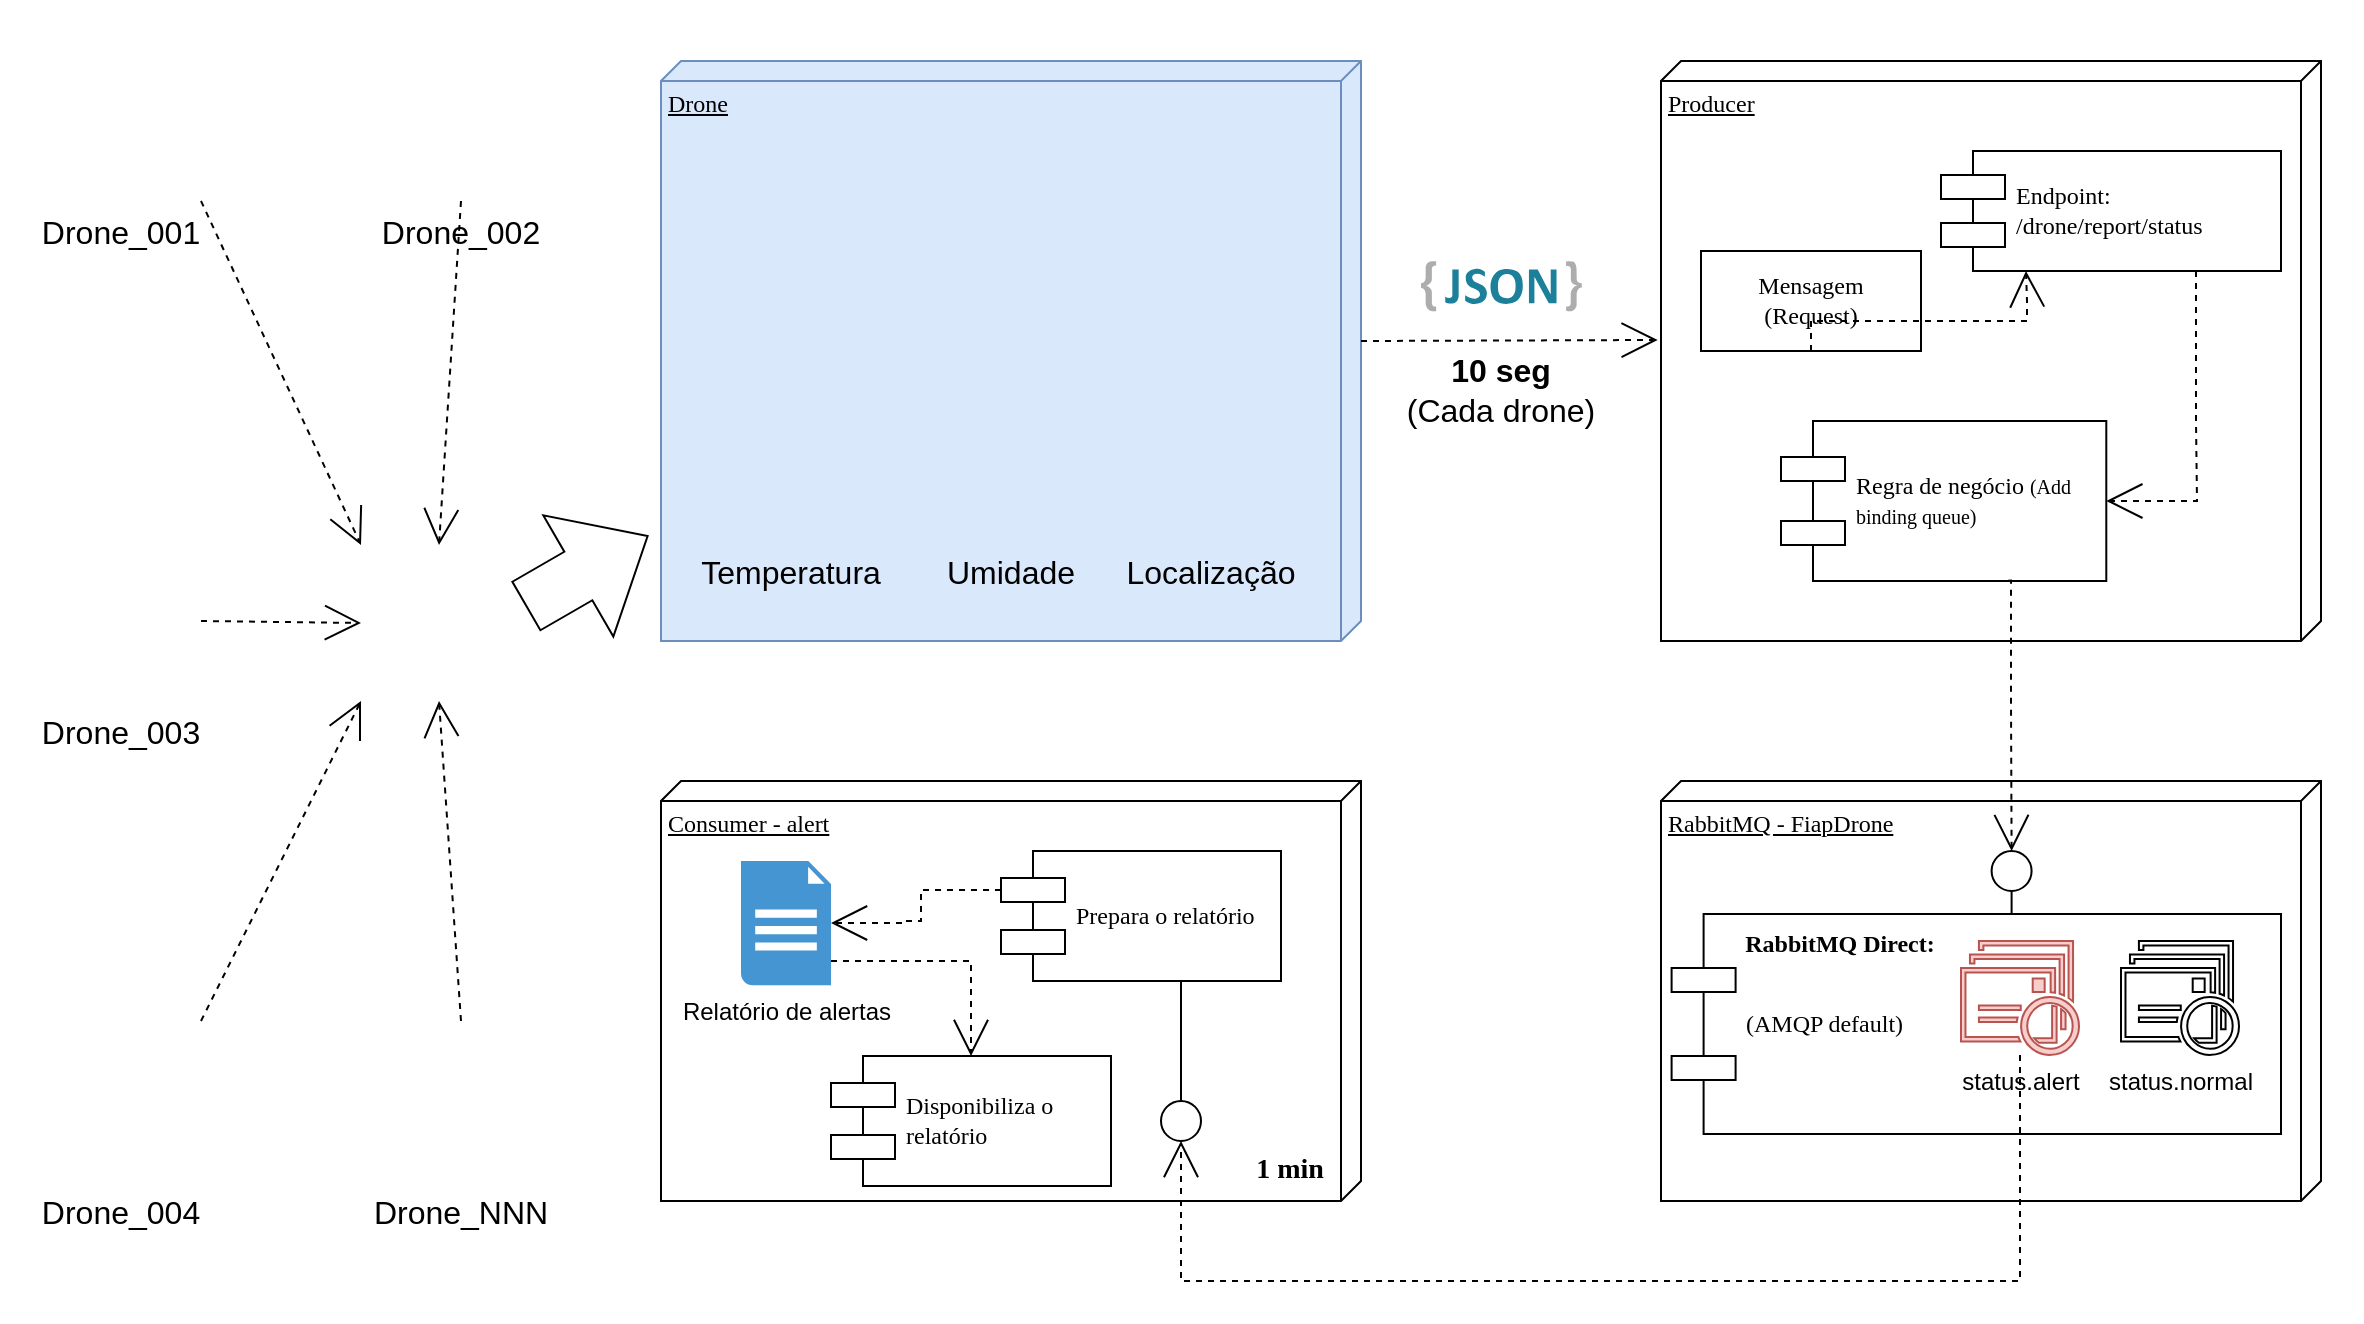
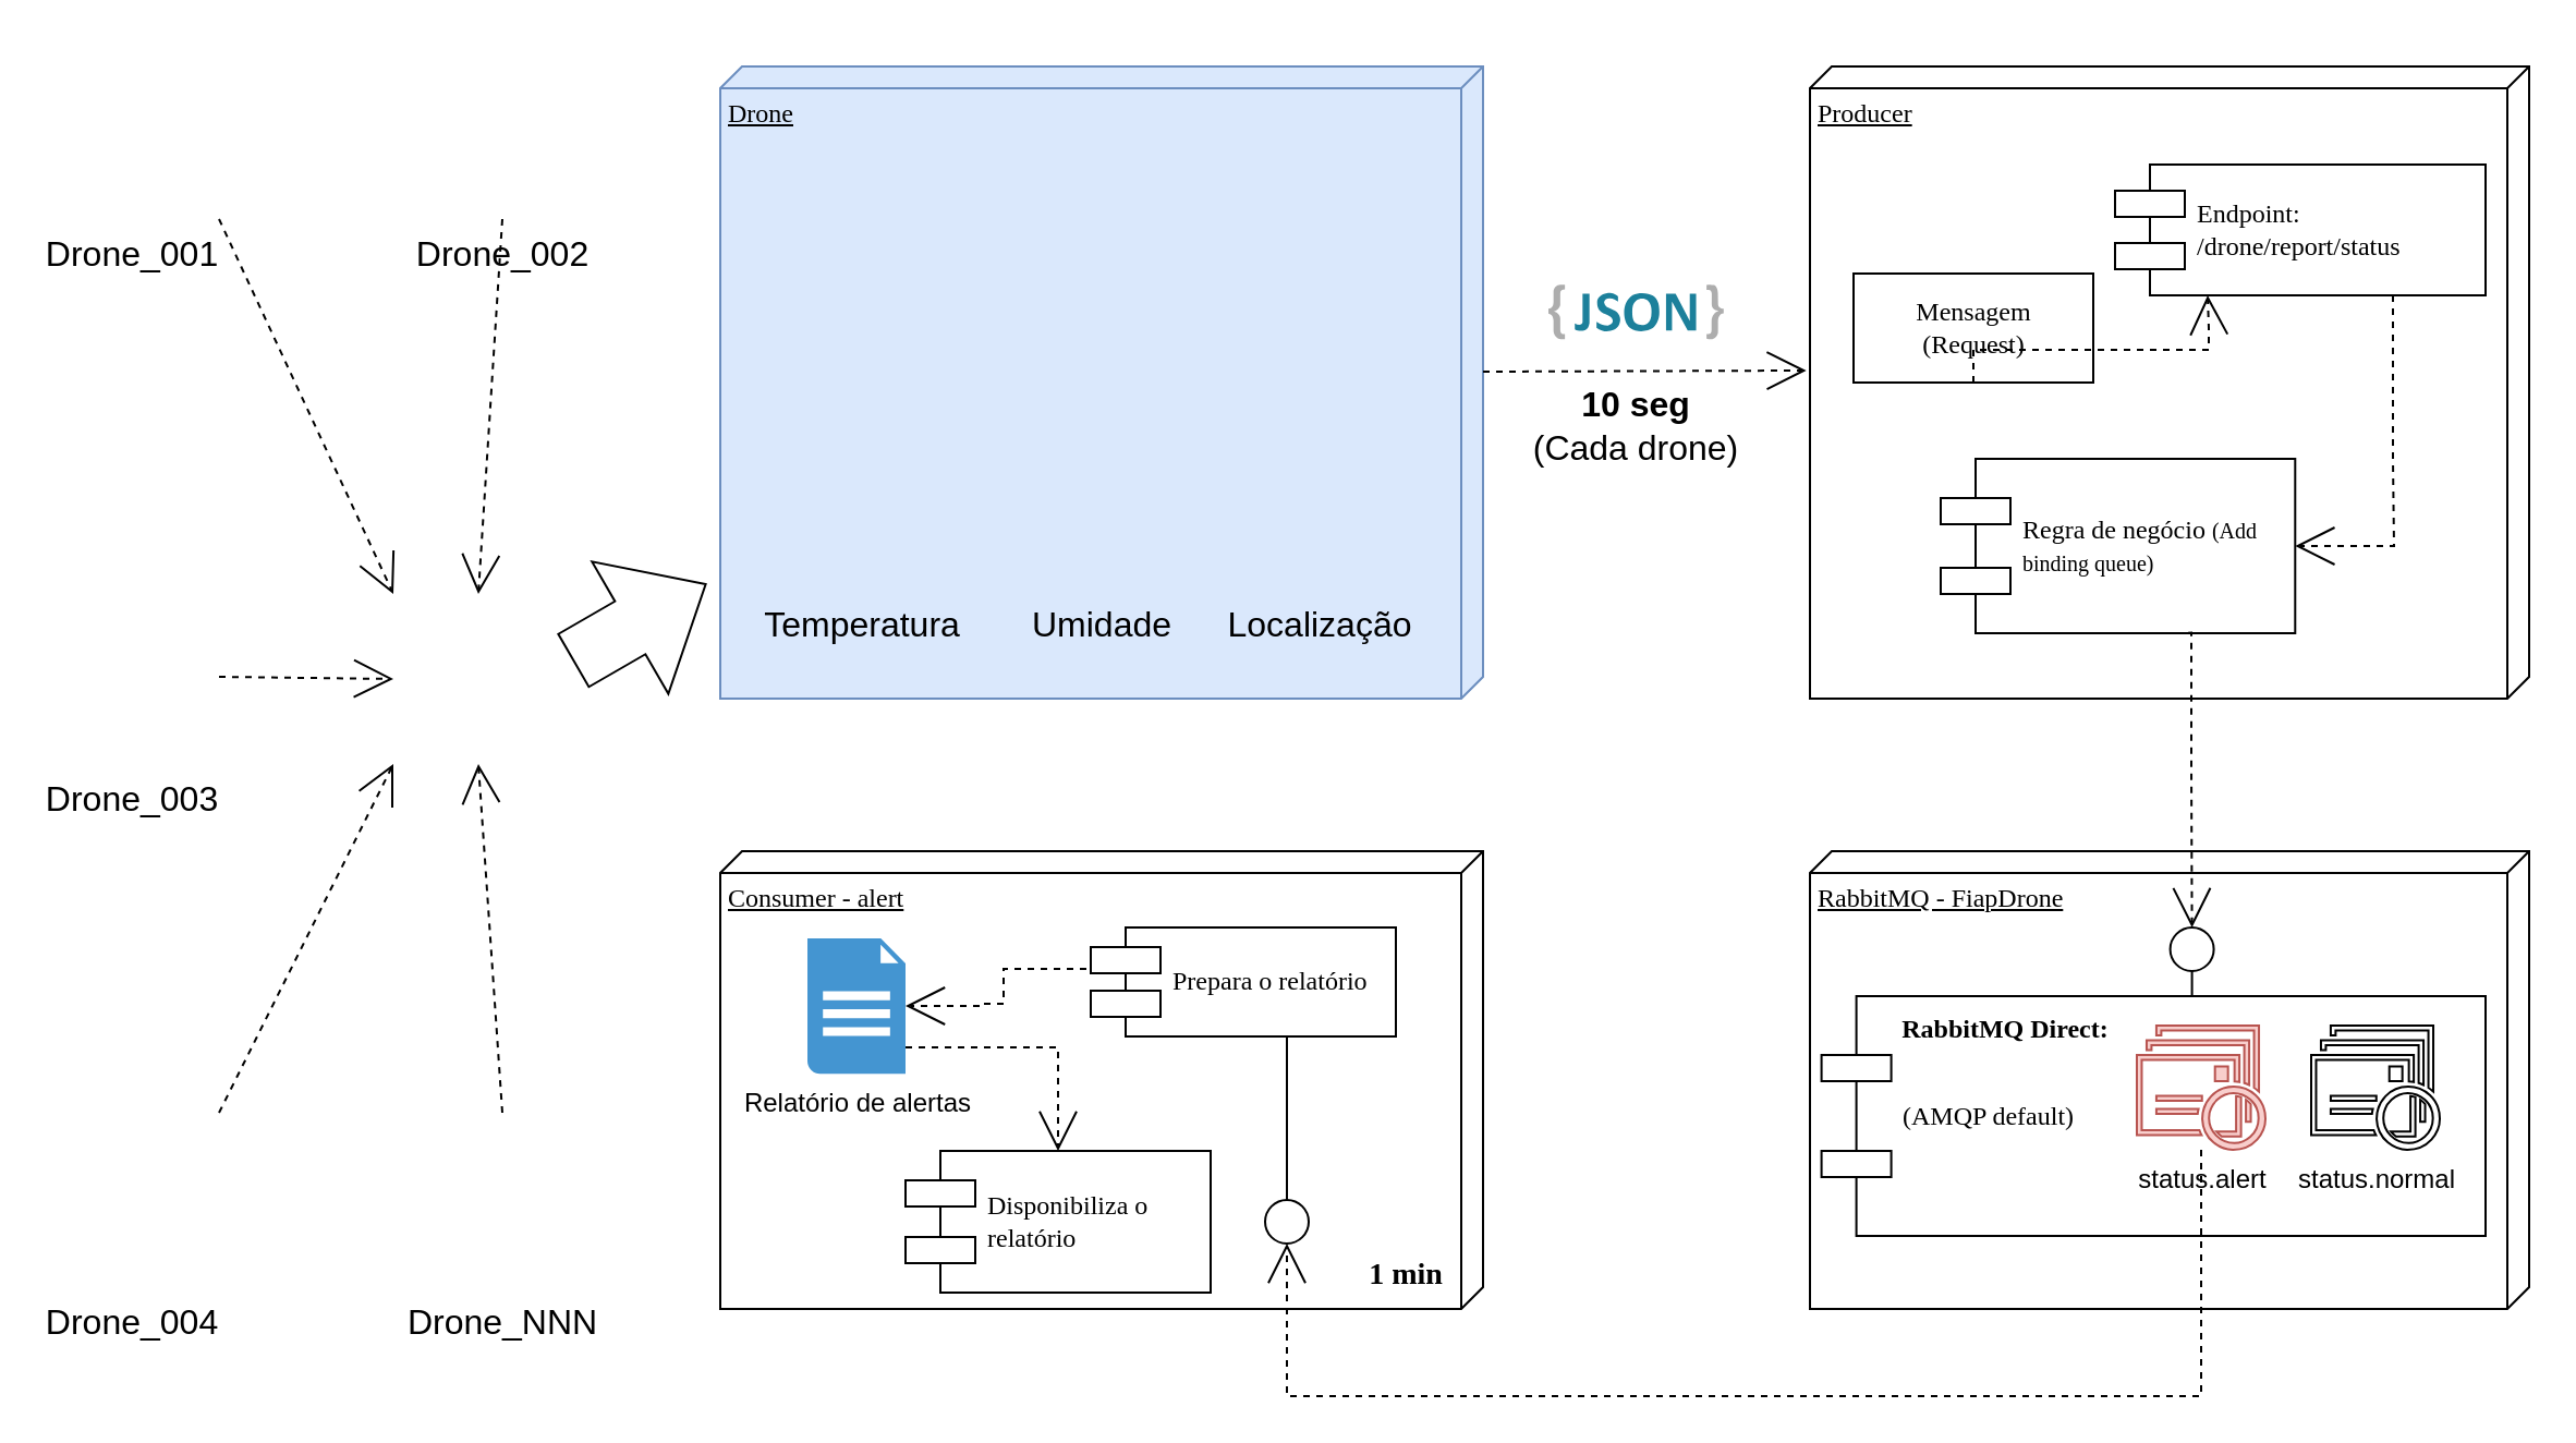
- <mxCell id="7" value="Prepara o relatório" style="shape=component;align=left;spacingLeft=36;rounded=0;shadow=0;comic=0;labelBackgroundColor=none;strokeWidth=1;fontFamily=Verdana;fontSize=12;html=1;whiteSpace=wrap;" parent="1" vertex="1"><mxGeometry x="500" y="425" width="140" height="65" as="geometry" /></mxCell>
+ <mxCell id="7" value="Prepara o relatório" style="shape=component;align=left;spacingLeft=36;rounded=0;shadow=0;comic=0;labelBackgroundColor=none;strokeWidth=1;fontFamily=Verdana;fontSize=12;html=1;whiteSpace=wrap;" parent="1" vertex="1"><mxGeometry x="500" y="425" width="140" height="50" as="geometry" /></mxCell>
